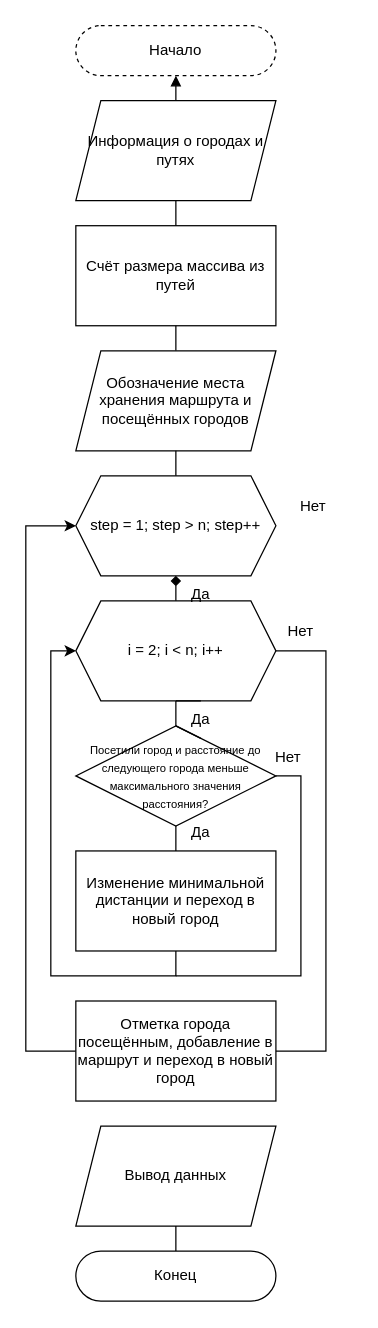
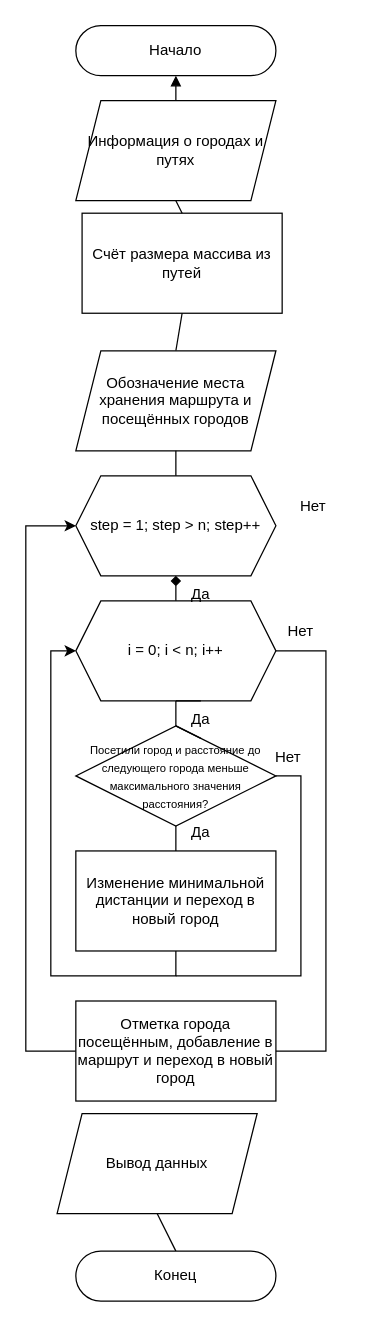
- <mxCell id="2" value="Начало" style="rounded=1;whiteSpace=wrap;html=1;arcSize=50;dashed=1;" vertex="1" parent="1"><mxGeometry x="60" y="20" width="160" height="40" as="geometry" /></mxCell>
+ <mxCell id="2" value="Начало" style="rounded=1;whiteSpace=wrap;html=1;arcSize=50;" vertex="1" parent="1"><mxGeometry x="60" y="20" width="160" height="40" as="geometry" /></mxCell>
- <mxCell id="3" value="Счёт размера массива из путей" style="rounded=0;whiteSpace=wrap;html=1;" vertex="1" parent="1"><mxGeometry x="60" width="160" height="80" as="geometry" y="180" /></mxCell>
+ <mxCell id="3" value="Счёт размера массива из путей" style="rounded=0;whiteSpace=wrap;html=1;" vertex="1" parent="1"><mxGeometry x="65" y="170" width="160" height="80" as="geometry" /></mxCell>
- <mxCell id="8" value="i = 2; i &amp;lt; n; i++" style="shape=hexagon;perimeter=hexagonPerimeter2;whiteSpace=wrap;html=1;fixedSize=1;" vertex="1" parent="1"><mxGeometry x="60" y="480" width="160" height="80" as="geometry" /></mxCell>
+ <mxCell id="8" value="i = 0; i &amp;lt; n; i++" style="shape=hexagon;perimeter=hexagonPerimeter2;whiteSpace=wrap;html=1;fixedSize=1;" vertex="1" parent="1"><mxGeometry x="60" y="480" width="160" height="80" as="geometry" /></mxCell>
- <mxCell id="23" value="Вывод данных" style="shape=parallelogram;perimeter=parallelogramPerimeter;whiteSpace=wrap;html=1;fixedSize=1;" vertex="1" parent="1"><mxGeometry x="60" y="900" width="160" height="80" as="geometry" /></mxCell>
+ <mxCell id="23" value="Вывод данных" style="shape=parallelogram;perimeter=parallelogramPerimeter;whiteSpace=wrap;html=1;fixedSize=1;" vertex="1" parent="1"><mxGeometry x="45" y="890" width="160" height="80" as="geometry" /></mxCell>
